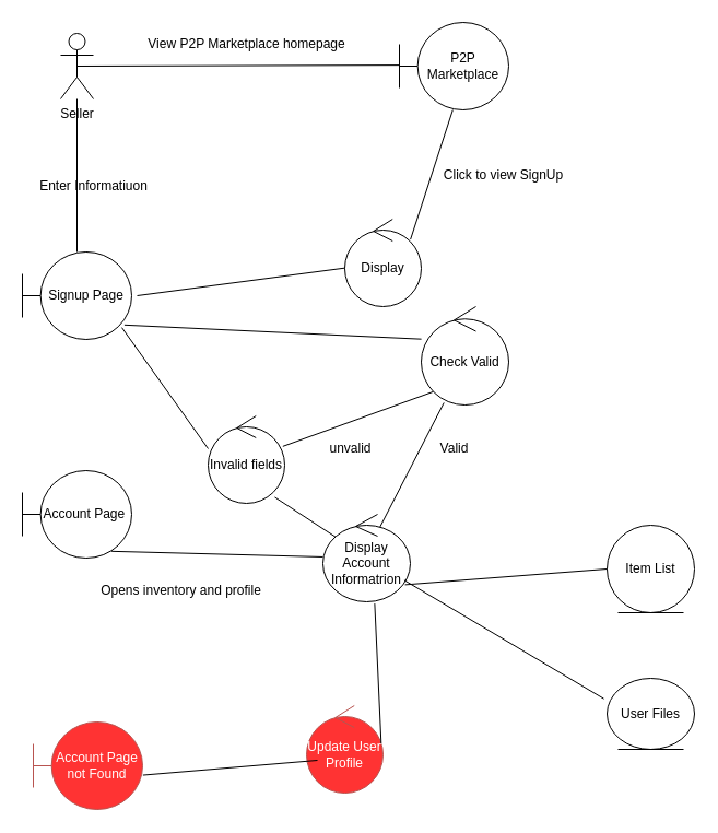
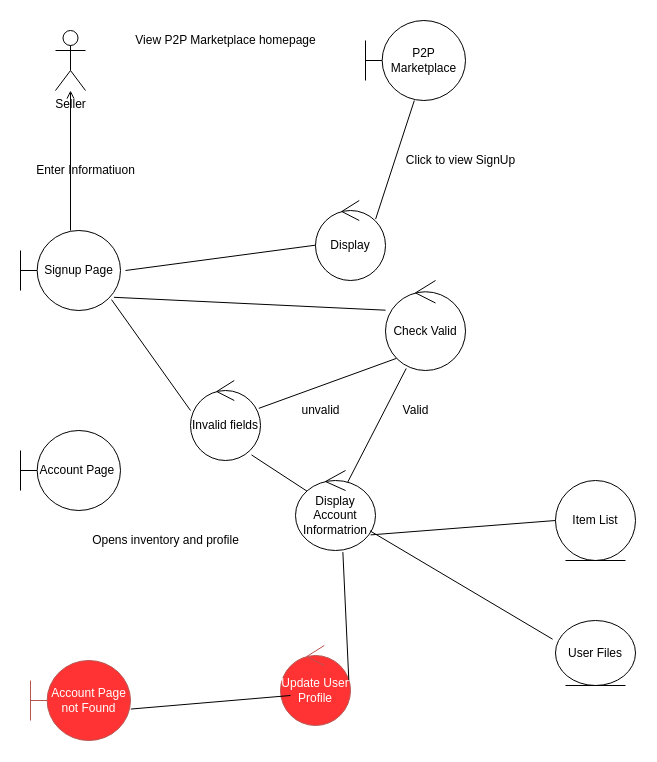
- <mxCell id="3" value="" style="endArrow=none;html=1;rounded=0;exitX=0.5;exitY=0.5;exitDx=0;exitDy=0;exitPerimeter=0;entryX=0.001;entryY=0.489;entryDx=0;entryDy=0;entryPerimeter=0;" edge="1" parent="1" source="2" target="4"><mxGeometry width="50" height="50" relative="1" as="geometry"><mxPoint x="125" y="100" as="sourcePoint" /><mxPoint x="355" y="60" as="targetPoint" /></mxGeometry></mxCell>
- <mxCell id="12" value="" style="endArrow=none;html=1;rounded=0;" edge="1" parent="1" source="5" target="2"><mxGeometry width="50" height="50" relative="1" as="geometry"><mxPoint x="45" y="180" as="sourcePoint" /><mxPoint x="95" y="130" as="targetPoint" /></mxGeometry></mxCell>
+ <mxCell id="12" value="" style="endArrow=open;html=1;rounded=0;" edge="1" parent="1" source="5" target="2"><mxGeometry width="50" height="50" relative="1" as="geometry"><mxPoint x="45" y="180" as="sourcePoint" /><mxPoint x="95" y="130" as="targetPoint" /></mxGeometry></mxCell>
- <mxCell id="23" value="" style="endArrow=none;html=1;rounded=0;exitX=0.816;exitY=0.923;exitDx=0;exitDy=0;exitPerimeter=0;" edge="1" parent="1" source="6" target="28"><mxGeometry width="50" height="50" relative="1" as="geometry"><mxPoint x="224.5" y="600.88" as="sourcePoint" /><mxPoint x="156.89" y="556.8" as="targetPoint" /></mxGeometry></mxCell>
